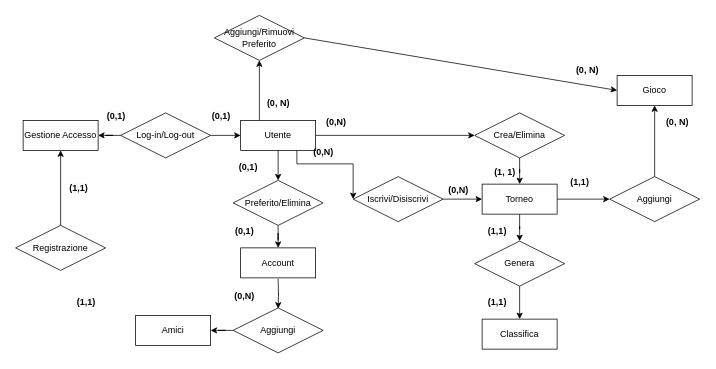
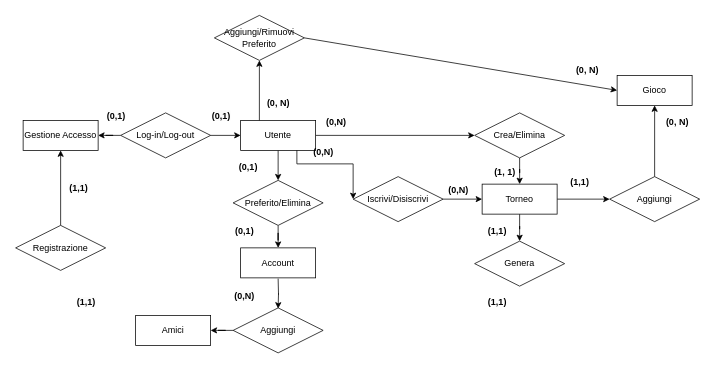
- <mxCell id="17" value="" style="edgeStyle=orthogonalEdgeStyle;rounded=0;orthogonalLoop=1;jettySize=auto;html=1;" parent="1" source="18" target="12" edge="1"><mxGeometry relative="1" as="geometry" /></mxCell>
- <mxCell id="12" value="Classifica" style="whiteSpace=wrap;html=1;align=center;" parent="1" vertex="1"><mxGeometry x="642" y="425" width="100" height="40" as="geometry" /></mxCell>
